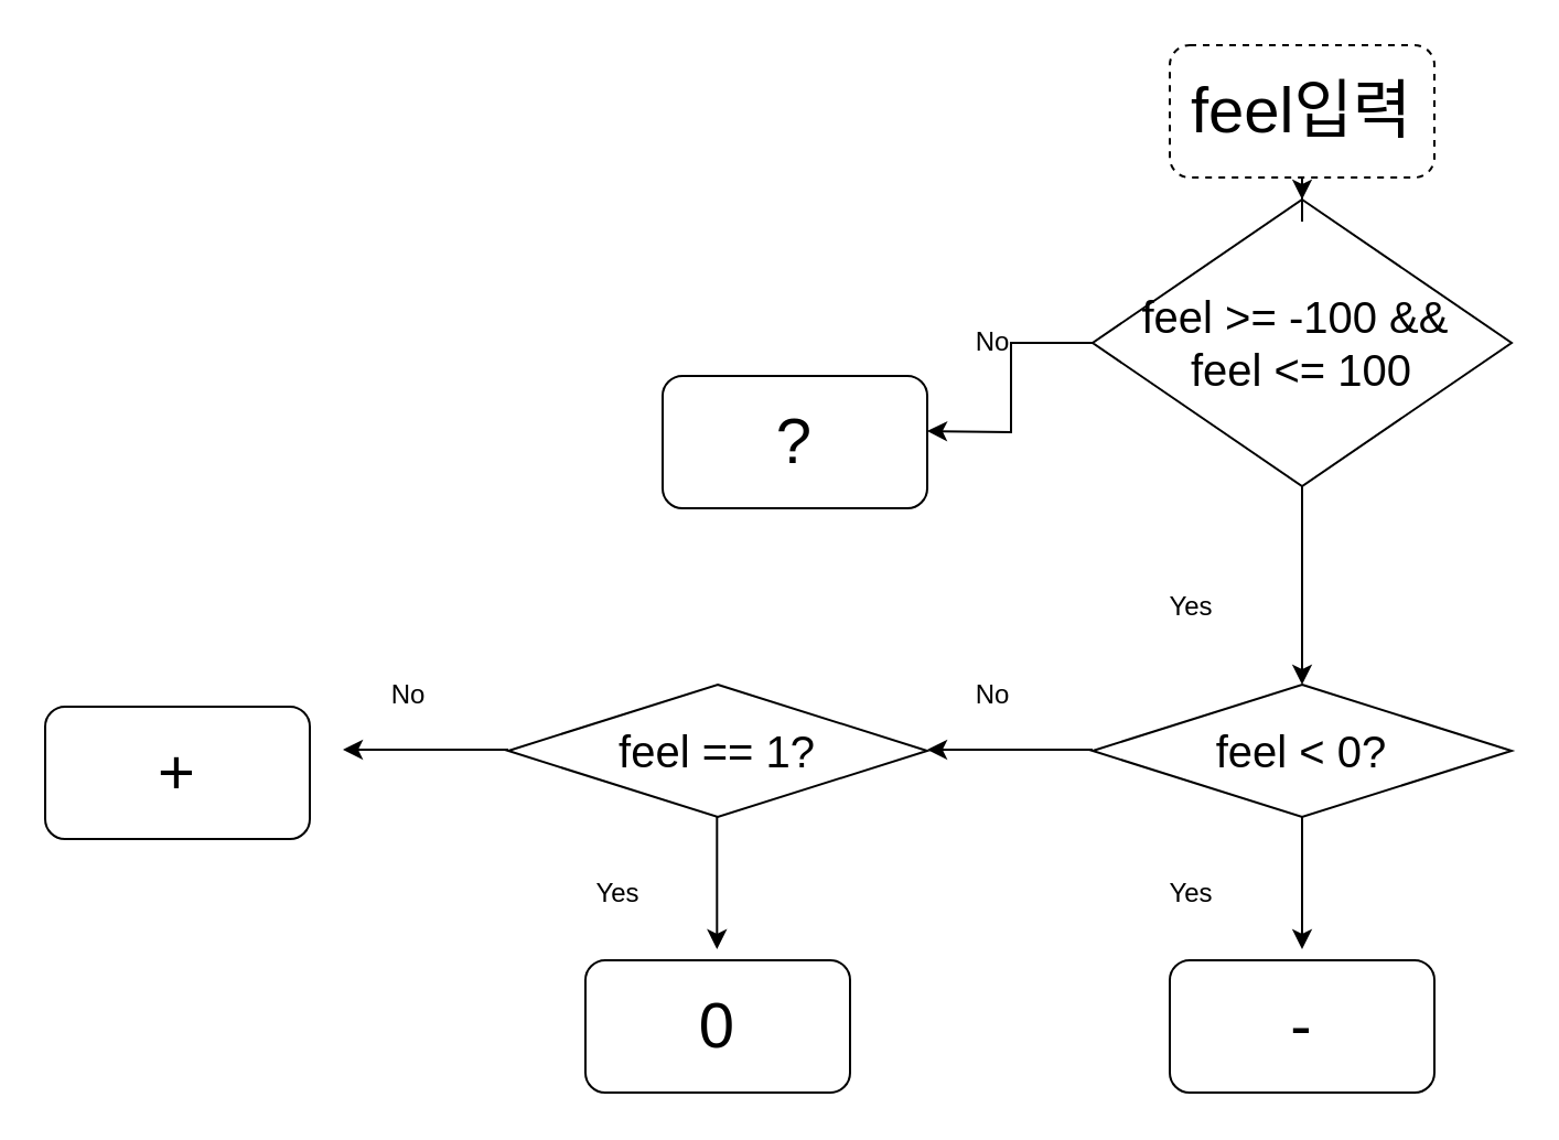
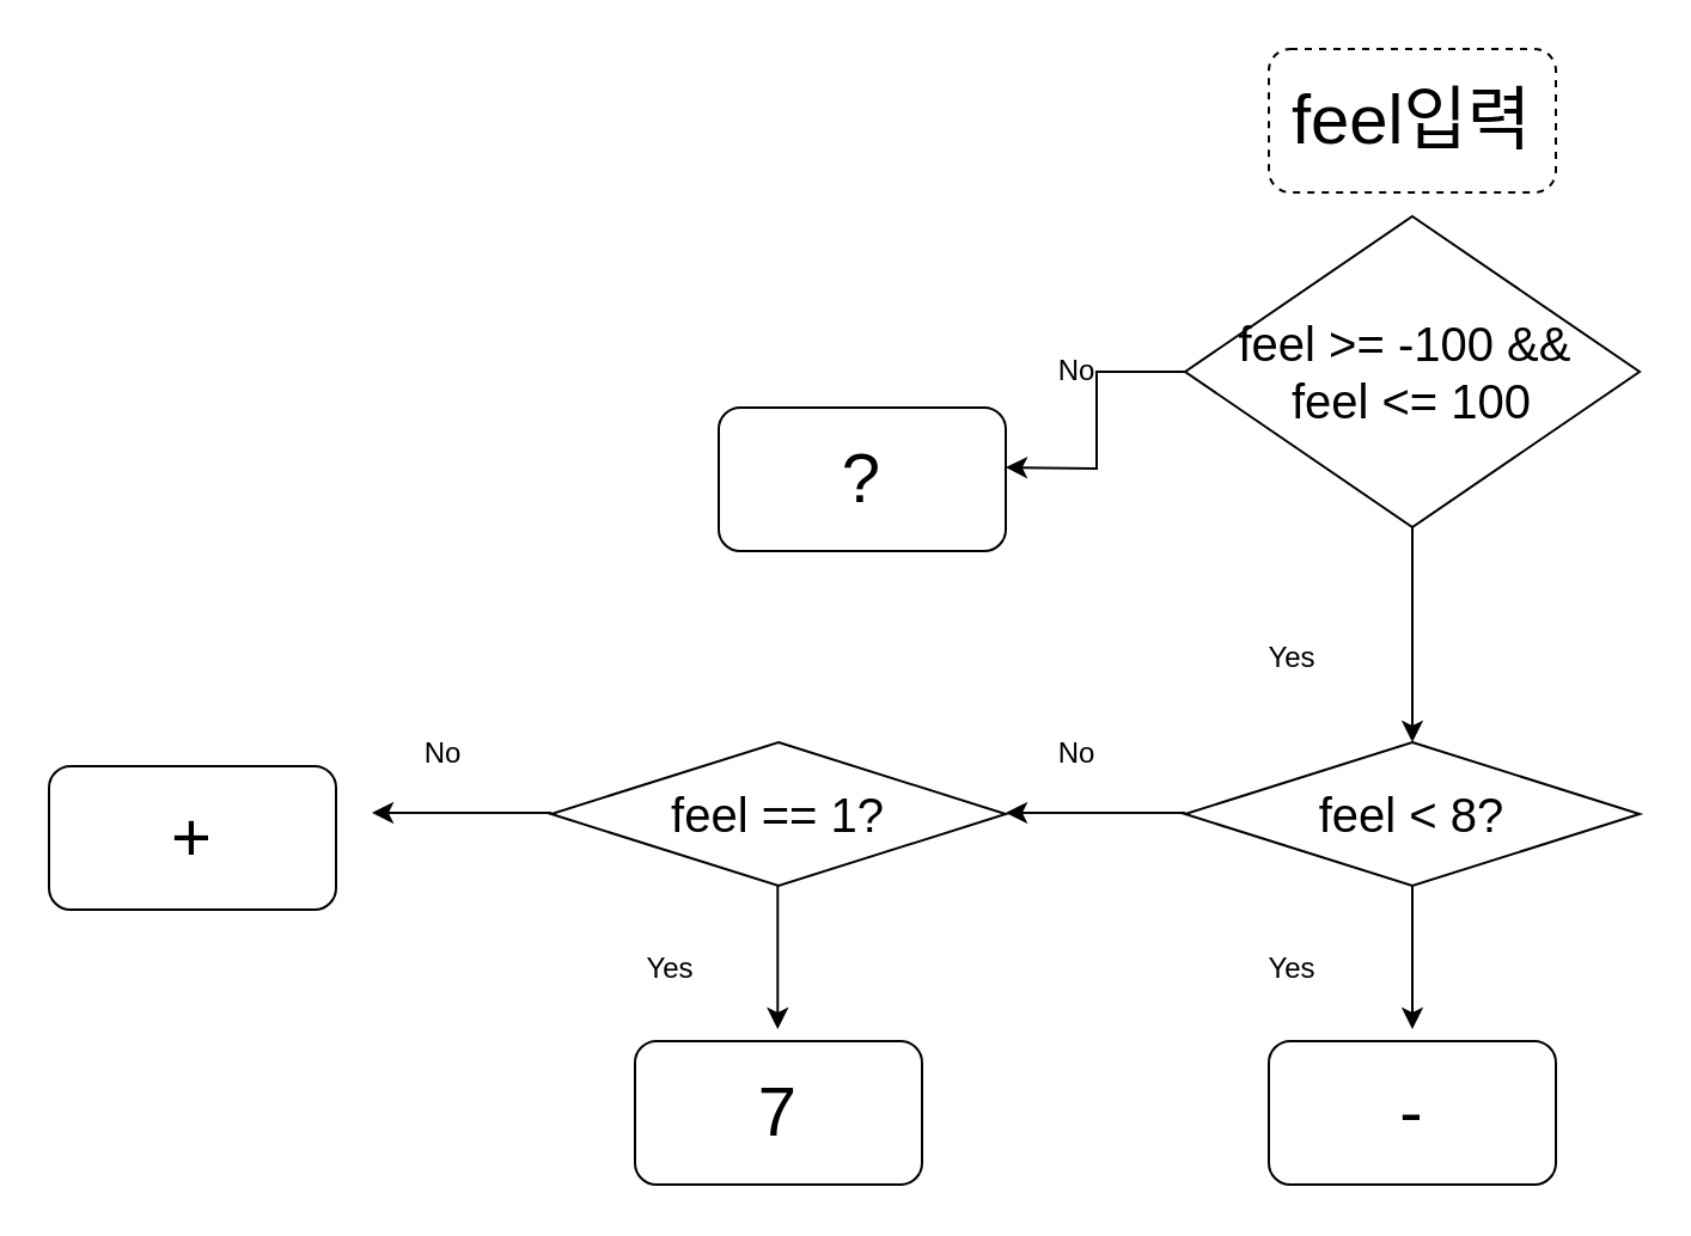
- <mxCell id="5" style="edgeStyle=orthogonalEdgeStyle;rounded=0;orthogonalLoop=1;jettySize=auto;html=1;entryX=0.5;entryY=0;entryDx=0;entryDy=0;" edge="1" parent="1" source="6" target="4"><mxGeometry relative="1" as="geometry" /></mxCell>
- <mxCell id="8" value="feel &amp;lt; 0?" style="rhombus;whiteSpace=wrap;html=1;fontSize=20;" vertex="1" parent="1"><mxGeometry x="495" y="310" width="190" height="60" as="geometry" /></mxCell>
+ <mxCell id="8" value="feel &amp;lt; 8?" style="rhombus;whiteSpace=wrap;html=1;fontSize=20;" vertex="1" parent="1"><mxGeometry x="495" y="310" width="190" height="60" as="geometry" /></mxCell>
- <mxCell id="19" value="0" style="rounded=1;whiteSpace=wrap;html=1;fontSize=29;" vertex="1" parent="1"><mxGeometry x="265" y="435" width="120" height="60" as="geometry" /></mxCell>
+ <mxCell id="19" value="7" style="rounded=1;whiteSpace=wrap;html=1;fontSize=29;" vertex="1" parent="1"><mxGeometry x="265" y="435" width="120" height="60" as="geometry" /></mxCell>
